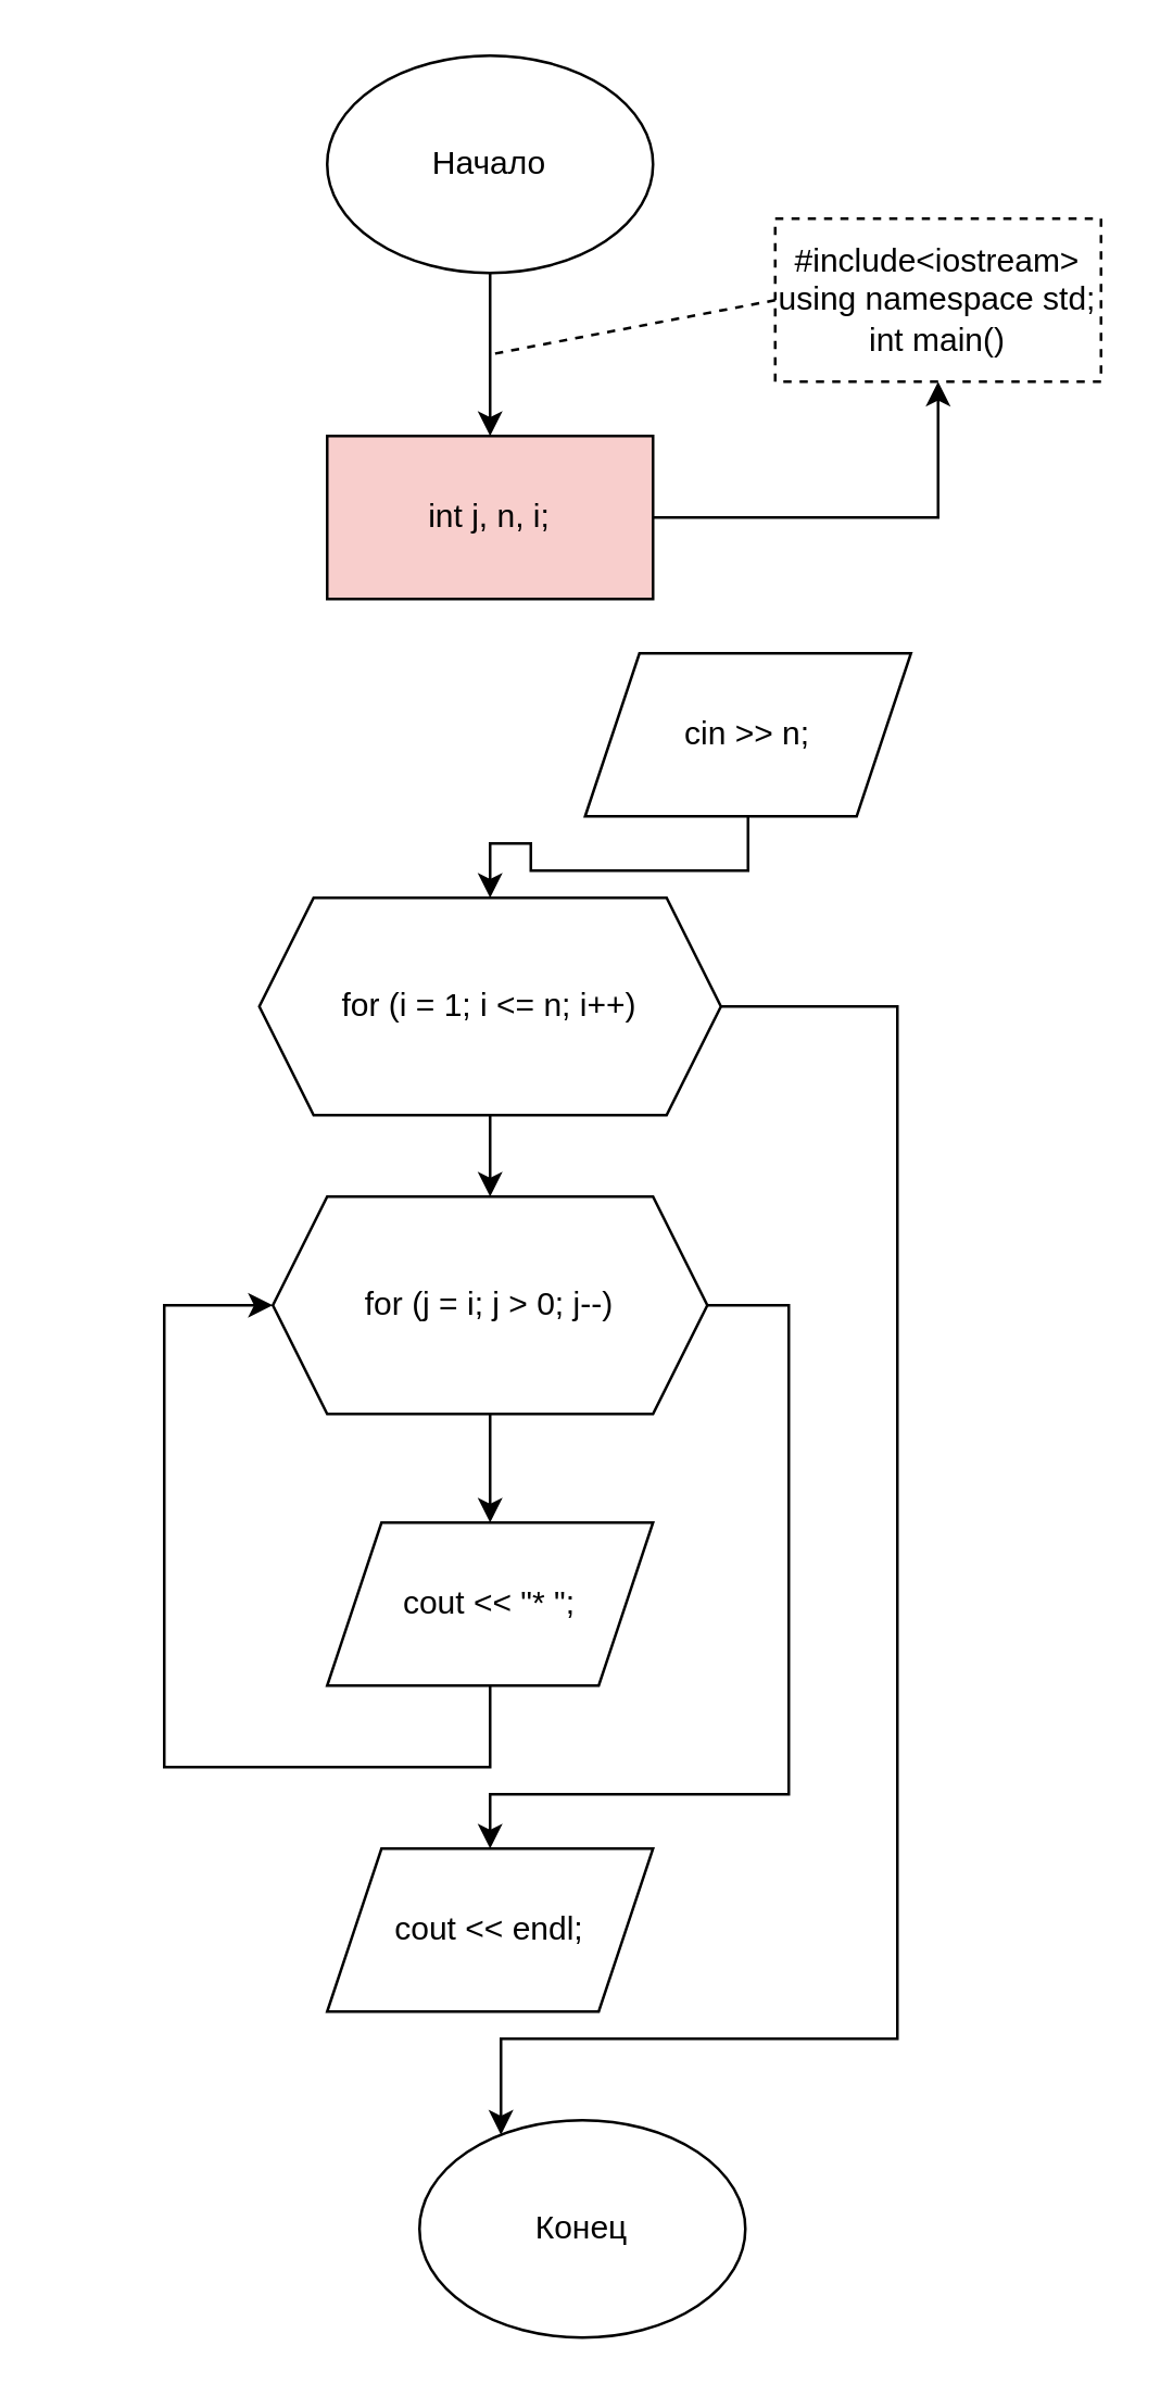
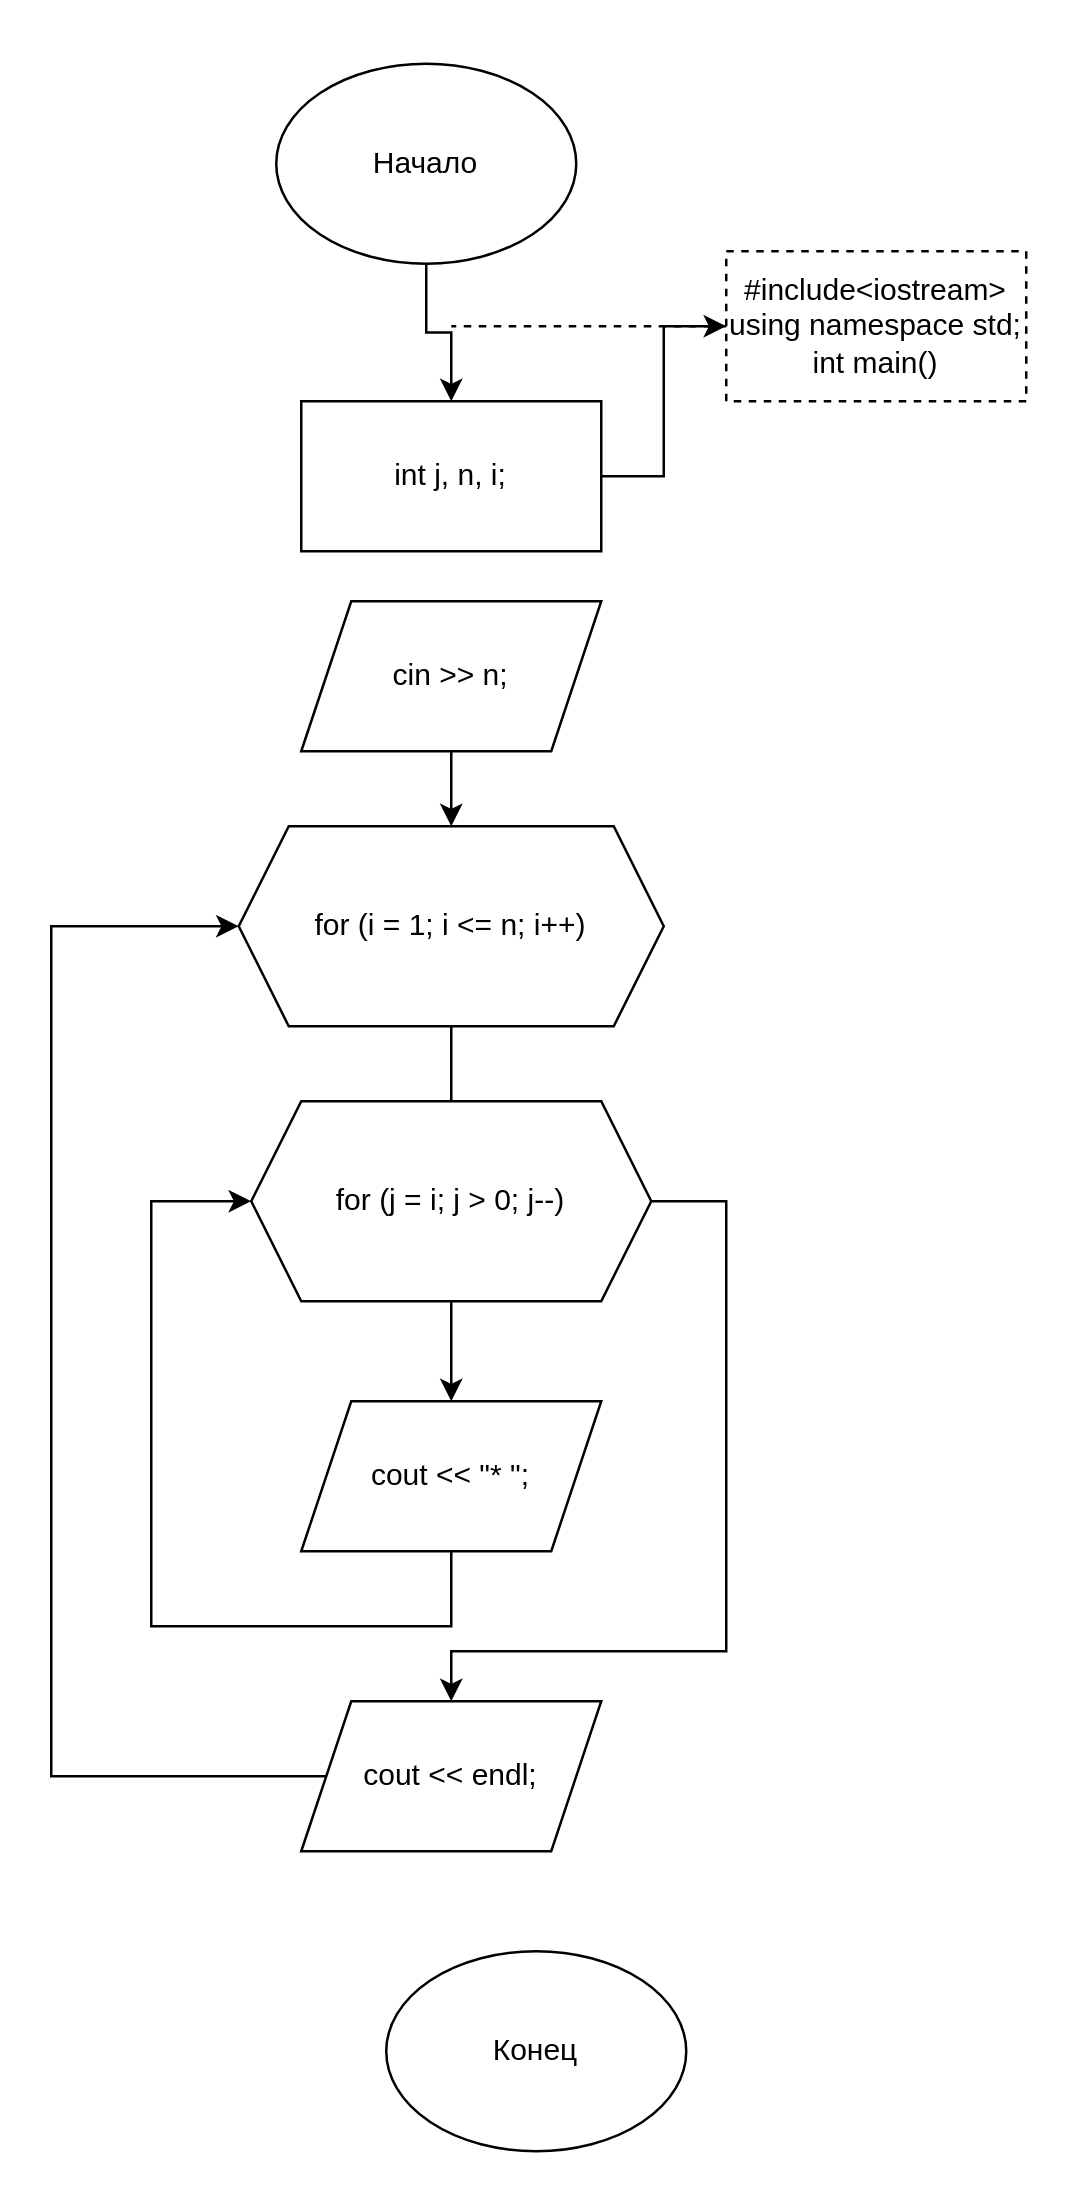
- <mxCell id="3" value="Начало" style="ellipse;whiteSpace=wrap;html=1;" parent="1" vertex="1"><mxGeometry x="120" y="20" width="120" height="80" as="geometry" /></mxCell>
+ <mxCell id="3" value="Начало" style="ellipse;whiteSpace=wrap;html=1;" parent="1" vertex="1"><mxGeometry x="110" y="25" width="120" height="80" as="geometry" /></mxCell>
- <mxCell id="6" value="&lt;div&gt;#include&amp;lt;iostream&amp;gt;&lt;/div&gt;&lt;div&gt;using namespace std;&lt;/div&gt;&lt;div&gt;int main()&lt;/div&gt;" style="rounded=0;whiteSpace=wrap;html=1;dashed=1;" parent="1" vertex="1"><mxGeometry x="285" y="80" width="120" height="60" as="geometry" /></mxCell>
+ <mxCell id="6" value="&lt;div&gt;#include&amp;lt;iostream&amp;gt;&lt;/div&gt;&lt;div&gt;using namespace std;&lt;/div&gt;&lt;div&gt;int main()&lt;/div&gt;" style="rounded=0;whiteSpace=wrap;html=1;dashed=1;" parent="1" vertex="1"><mxGeometry x="290" y="100" width="120" height="60" as="geometry" /></mxCell>
- <mxCell id="5" value="&lt;span&gt;&#09;&lt;/span&gt;int j, n, i;" style="rounded=0;whiteSpace=wrap;html=1;fillColor=#f8cecc;" parent="1" vertex="1"><mxGeometry x="120" y="160" width="120" height="60" as="geometry" /></mxCell>
+ <mxCell id="5" value="&lt;span&gt;&#09;&lt;/span&gt;int j, n, i;" style="rounded=0;whiteSpace=wrap;html=1;" parent="1" vertex="1"><mxGeometry x="120" y="160" width="120" height="60" as="geometry" /></mxCell>
- <mxCell id="8" value="&lt;span&gt;&#09;&lt;/span&gt;cin &amp;gt;&amp;gt; n;" style="shape=parallelogram;perimeter=parallelogramPerimeter;whiteSpace=wrap;html=1;fixedSize=1;" parent="1" vertex="1"><mxGeometry x="215" y="240" width="120" height="60" as="geometry" /></mxCell>
+ <mxCell id="8" value="&lt;span&gt;&#09;&lt;/span&gt;cin &amp;gt;&amp;gt; n;" style="shape=parallelogram;perimeter=parallelogramPerimeter;whiteSpace=wrap;html=1;fixedSize=1;" parent="1" vertex="1"><mxGeometry x="120" y="240" width="120" height="60" as="geometry" /></mxCell>
- <mxCell id="10" value="" style="edgeStyle=orthogonalEdgeStyle;rounded=0;orthogonalLoop=1;jettySize=auto;html=1;" parent="1" source="12" target="15" edge="1"><mxGeometry relative="1" as="geometry" /></mxCell>
+ <mxCell id="10" value="" style="edgeStyle=orthogonalEdgeStyle;rounded=0;orthogonalLoop=1;jettySize=auto;html=1;endArrow=none;" parent="1" source="12" target="15" edge="1"><mxGeometry relative="1" as="geometry" /></mxCell>
+ <mxCell id="18" style="edgeStyle=orthogonalEdgeStyle;rounded=0;orthogonalLoop=1;jettySize=auto;html=1;entryX=0;entryY=0.5;entryDx=0;entryDy=0;" parent="1" source="19" target="12" edge="1"><mxGeometry relative="1" as="geometry"><Array as="points"><mxPoint x="20" y="710" /><mxPoint x="20" y="370" /></Array></mxGeometry></mxCell>
- <mxCell id="11" style="edgeStyle=orthogonalEdgeStyle;rounded=0;orthogonalLoop=1;jettySize=auto;html=1;" parent="1" source="12" target="20" edge="1"><mxGeometry relative="1" as="geometry"><mxPoint x="370" y="780" as="targetPoint" /><Array as="points"><mxPoint x="330" y="370" /><mxPoint x="330" y="750" /><mxPoint x="184" y="750" /></Array></mxGeometry></mxCell>
